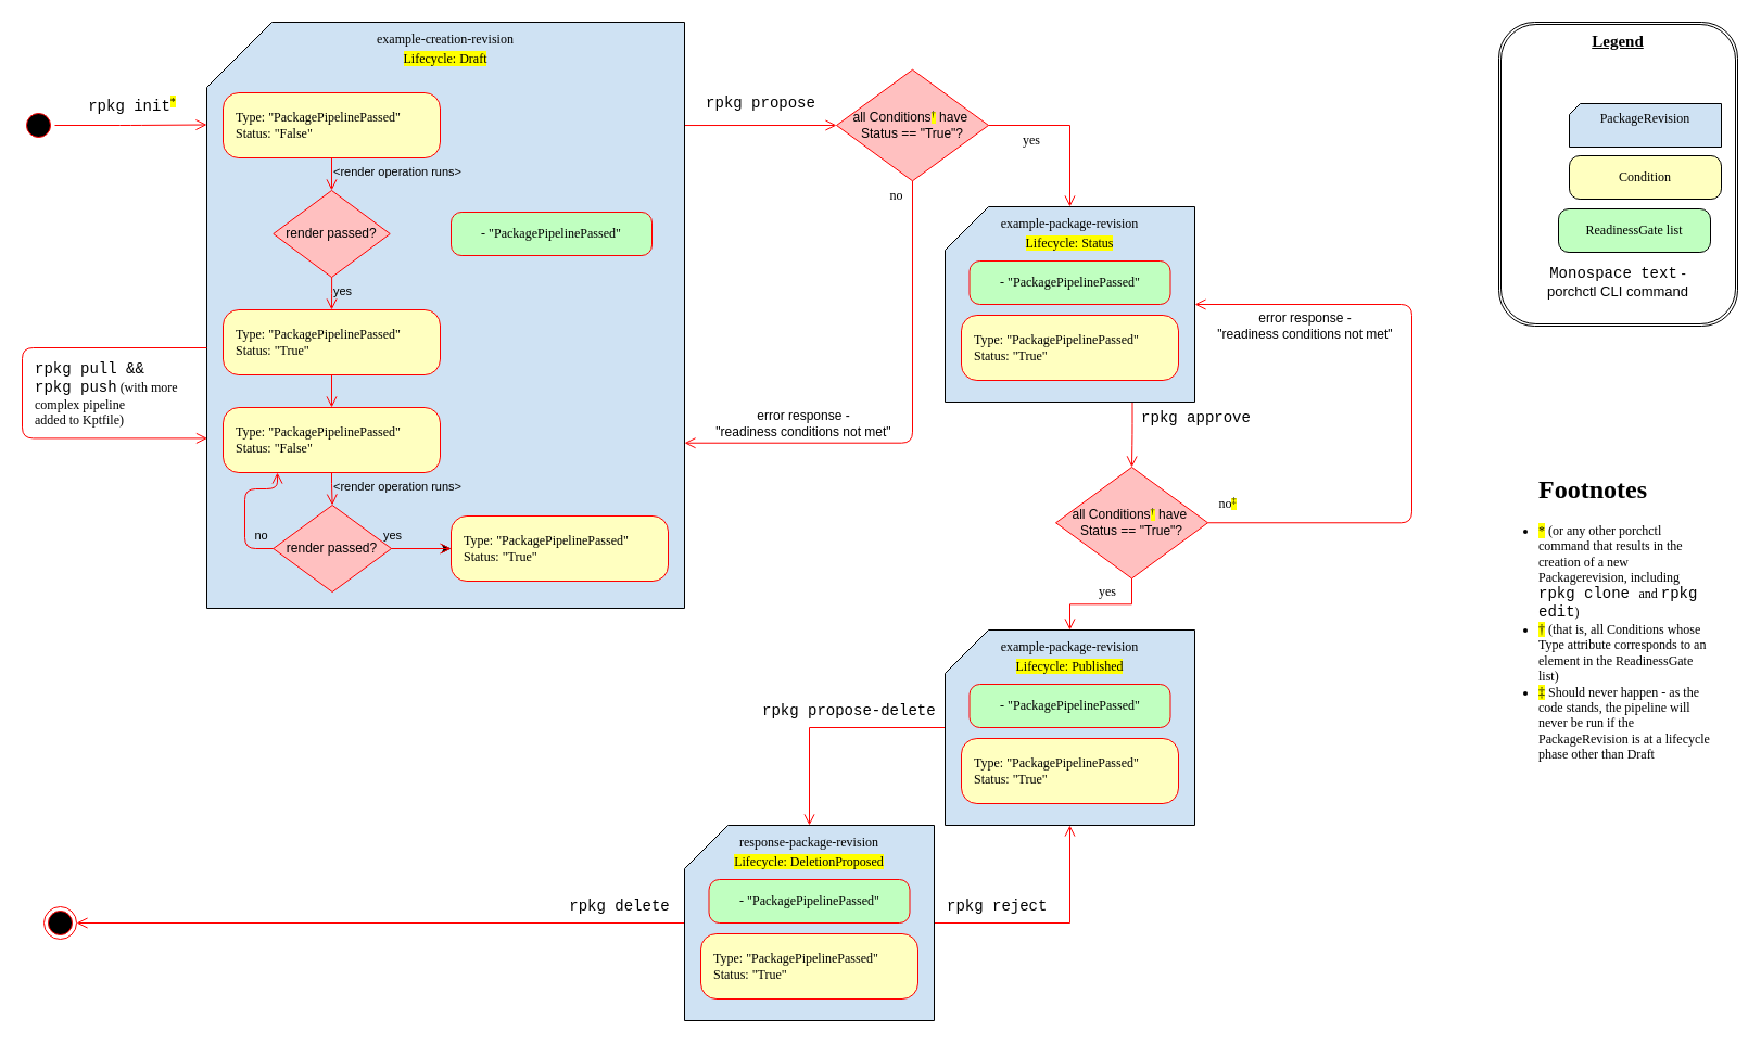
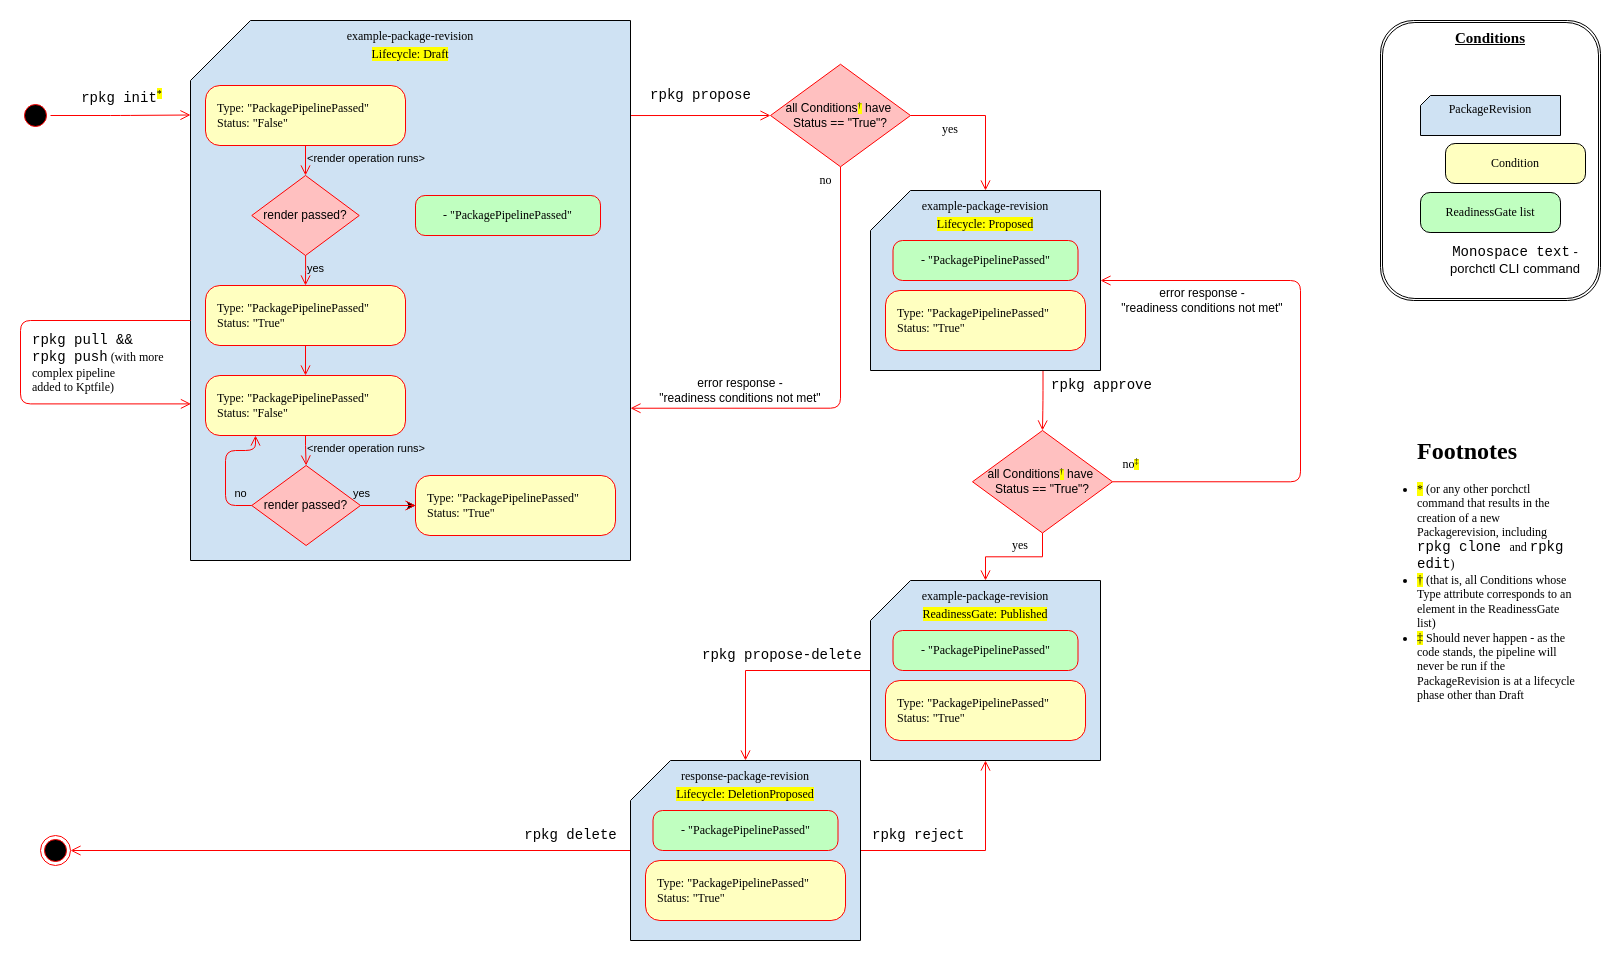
- <mxCell id="18" value="Legend" style="shape=ext;double=1;rounded=1;whiteSpace=wrap;html=1;fillColor=none;verticalAlign=top;fontFamily=Verdana;fontSize=15;fontStyle=5;movable=1;resizable=1;rotatable=1;deletable=1;editable=1;locked=0;connectable=1;strokeColor=default;" parent="17" vertex="1"><mxGeometry width="220" height="280" as="geometry" /></mxCell>
+ <mxCell id="18" value="Conditions" style="shape=ext;double=1;rounded=1;whiteSpace=wrap;html=1;fillColor=none;verticalAlign=top;fontFamily=Verdana;fontSize=15;fontStyle=5;movable=1;resizable=1;rotatable=1;deletable=1;editable=1;locked=0;connectable=1;strokeColor=default;" parent="17" vertex="1"><mxGeometry width="220" height="280" as="geometry" /></mxCell>
- <mxCell id="23" value="&lt;font style=&quot;line-height: 150%; color: rgb(0, 0, 0);&quot;&gt;example-creation-revision&lt;/font&gt;&lt;div style=&quot;line-height: 150%;&quot;&gt;&lt;font style=&quot;background-color: light-dark(rgb(255, 255, 0), rgb(255, 255, 0));&quot;&gt;Lifecycle: Draft&lt;/font&gt;&lt;/div&gt;" style="shape=card;whiteSpace=wrap;html=1;arcSize=24;fillColor=#CFE2F3;strokeColor=light-dark(#000000,#000000);shadow=0;comic=0;labelBackgroundColor=none;fontFamily=Verdana;fontSize=12;fontColor=#000000;align=center;verticalAlign=top;container=0;size=60;" parent="1" vertex="1"><mxGeometry x="190" y="20" width="440" height="540" as="geometry" /></mxCell>
+ <mxCell id="23" value="&lt;font style=&quot;line-height: 150%; color: rgb(0, 0, 0);&quot;&gt;example-package-revision&lt;/font&gt;&lt;div style=&quot;line-height: 150%;&quot;&gt;&lt;font style=&quot;background-color: light-dark(rgb(255, 255, 0), rgb(255, 255, 0));&quot;&gt;Lifecycle: Draft&lt;/font&gt;&lt;/div&gt;" style="shape=card;whiteSpace=wrap;html=1;arcSize=24;fillColor=#CFE2F3;strokeColor=light-dark(#000000,#000000);shadow=0;comic=0;labelBackgroundColor=none;fontFamily=Verdana;fontSize=12;fontColor=#000000;align=center;verticalAlign=top;container=0;size=60;" parent="1" vertex="1"><mxGeometry x="190" y="20" width="440" height="540" as="geometry" /></mxCell>
- <mxCell id="19" value="&lt;font&gt;PackageRevision&lt;/font&gt;" style="shape=card;whiteSpace=wrap;html=1;arcSize=24;fillColor=#CFE2F3;strokeColor=#000000;shadow=0;comic=0;labelBackgroundColor=none;fontFamily=Verdana;fontSize=12;fontColor=#000000;align=center;verticalAlign=top;movable=1;resizable=1;rotatable=1;deletable=1;editable=1;locked=0;connectable=1;size=10;" parent="17" vertex="1"><mxGeometry x="65" y="75" width="140" height="40" as="geometry" /></mxCell>
+ <mxCell id="19" value="&lt;font&gt;PackageRevision&lt;/font&gt;" style="shape=card;whiteSpace=wrap;html=1;arcSize=24;fillColor=#CFE2F3;strokeColor=#000000;shadow=0;comic=0;labelBackgroundColor=none;fontFamily=Verdana;fontSize=12;fontColor=#000000;align=center;verticalAlign=top;movable=1;resizable=1;rotatable=1;deletable=1;editable=1;locked=0;connectable=1;size=10;" parent="17" vertex="1"><mxGeometry x="40" y="75" width="140" height="40" as="geometry" /></mxCell>
- <mxCell id="40" value="&lt;font style=&quot;line-height: 150%;&quot;&gt;example-package-revision&lt;/font&gt;&lt;div style=&quot;line-height: 150%;&quot;&gt;&lt;font style=&quot;background-color: light-dark(rgb(255, 255, 0), rgb(255, 255, 0));&quot;&gt;Lifecycle: Status&lt;/font&gt;&lt;/div&gt;" style="shape=card;whiteSpace=wrap;html=1;arcSize=24;fillColor=#CFE2F3;strokeColor=light-dark(#000000,#000000);shadow=0;comic=0;labelBackgroundColor=none;fontFamily=Verdana;fontSize=12;fontColor=#000000;align=center;verticalAlign=top;container=0;size=40;" parent="1" vertex="1"><mxGeometry x="870" y="190" width="230" height="180" as="geometry" /></mxCell>
+ <mxCell id="40" value="&lt;font style=&quot;line-height: 150%;&quot;&gt;example-package-revision&lt;/font&gt;&lt;div style=&quot;line-height: 150%;&quot;&gt;&lt;font style=&quot;background-color: light-dark(rgb(255, 255, 0), rgb(255, 255, 0));&quot;&gt;Lifecycle: Proposed&lt;/font&gt;&lt;/div&gt;" style="shape=card;whiteSpace=wrap;html=1;arcSize=24;fillColor=#CFE2F3;strokeColor=light-dark(#000000,#000000);shadow=0;comic=0;labelBackgroundColor=none;fontFamily=Verdana;fontSize=12;fontColor=#000000;align=center;verticalAlign=top;container=0;size=40;" parent="1" vertex="1"><mxGeometry x="870" y="190" width="230" height="180" as="geometry" /></mxCell>
- <mxCell id="21" value="&lt;div&gt;ReadinessGate list&lt;/div&gt;" style="rounded=1;whiteSpace=wrap;html=1;arcSize=24;fillColor=#C0FFC0;strokeColor=default;shadow=0;comic=0;labelBackgroundColor=none;fontFamily=Verdana;fontSize=12;fontColor=#000000;align=center;movable=1;resizable=1;rotatable=1;deletable=1;editable=1;locked=0;connectable=1;" parent="17" vertex="1"><mxGeometry x="55" y="172" width="140" height="40" as="geometry" /></mxCell>
+ <mxCell id="21" value="&lt;div&gt;ReadinessGate list&lt;/div&gt;" style="rounded=1;whiteSpace=wrap;html=1;arcSize=24;fillColor=#C0FFC0;strokeColor=default;shadow=0;comic=0;labelBackgroundColor=none;fontFamily=Verdana;fontSize=12;fontColor=#000000;align=center;movable=1;resizable=1;rotatable=1;deletable=1;editable=1;locked=0;connectable=1;" parent="17" vertex="1"><mxGeometry x="40" y="172" width="140" height="40" as="geometry" /></mxCell>
- <mxCell id="22" value="&lt;font style=&quot;font-size: 14px;&quot; face=&quot;Courier New&quot;&gt;Monospace text&lt;/font&gt;&lt;font style=&quot;font-size: 13px;&quot;&gt;&amp;nbsp;-&lt;/font&gt;&lt;span style=&quot;font-size: 13px; background-color: transparent; color: light-dark(rgb(0, 0, 0), rgb(255, 255, 255));&quot;&gt;porchctl CLI command&lt;/span&gt;" style="text;html=1;align=center;verticalAlign=middle;whiteSpace=wrap;rounded=0;" parent="17" vertex="1"><mxGeometry x="40" y="220" width="140" height="40" as="geometry" /></mxCell>
+ <mxCell id="22" value="&lt;font style=&quot;font-size: 14px;&quot; face=&quot;Courier New&quot;&gt;Monospace text&lt;/font&gt;&lt;font style=&quot;font-size: 13px;&quot;&gt;&amp;nbsp;-&lt;/font&gt;&lt;span style=&quot;font-size: 13px; background-color: transparent; color: light-dark(rgb(0, 0, 0), rgb(255, 255, 255));&quot;&gt;porchctl CLI command&lt;/span&gt;" style="text;html=1;align=center;verticalAlign=middle;whiteSpace=wrap;rounded=0;" parent="17" vertex="1"><mxGeometry x="65" y="220" width="140" height="40" as="geometry" /></mxCell>
- <mxCell id="43" value="&lt;font style=&quot;line-height: 150%;&quot;&gt;example-package-revision&lt;/font&gt;&lt;div style=&quot;line-height: 150%;&quot;&gt;&lt;font style=&quot;background-color: light-dark(rgb(255, 255, 0), rgb(255, 255, 0));&quot;&gt;Lifecycle: Published&lt;/font&gt;&lt;/div&gt;" style="shape=card;whiteSpace=wrap;html=1;arcSize=24;fillColor=#CFE2F3;strokeColor=light-dark(#000000,#000000);shadow=0;comic=0;labelBackgroundColor=none;fontFamily=Verdana;fontSize=12;fontColor=#000000;align=center;verticalAlign=top;container=0;size=40;" parent="1" vertex="1"><mxGeometry x="870" y="580" width="230" height="180" as="geometry" /></mxCell>
+ <mxCell id="43" value="&lt;font style=&quot;line-height: 150%;&quot;&gt;example-package-revision&lt;/font&gt;&lt;div style=&quot;line-height: 150%;&quot;&gt;&lt;font style=&quot;background-color: light-dark(rgb(255, 255, 0), rgb(255, 255, 0));&quot;&gt;ReadinessGate: Published&lt;/font&gt;&lt;/div&gt;" style="shape=card;whiteSpace=wrap;html=1;arcSize=24;fillColor=#CFE2F3;strokeColor=light-dark(#000000,#000000);shadow=0;comic=0;labelBackgroundColor=none;fontFamily=Verdana;fontSize=12;fontColor=#000000;align=center;verticalAlign=top;container=0;size=40;" parent="1" vertex="1"><mxGeometry x="870" y="580" width="230" height="180" as="geometry" /></mxCell>
